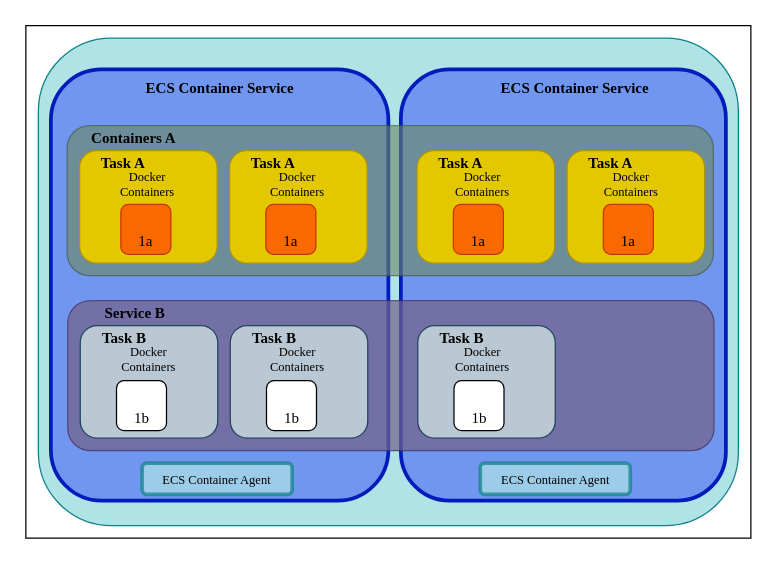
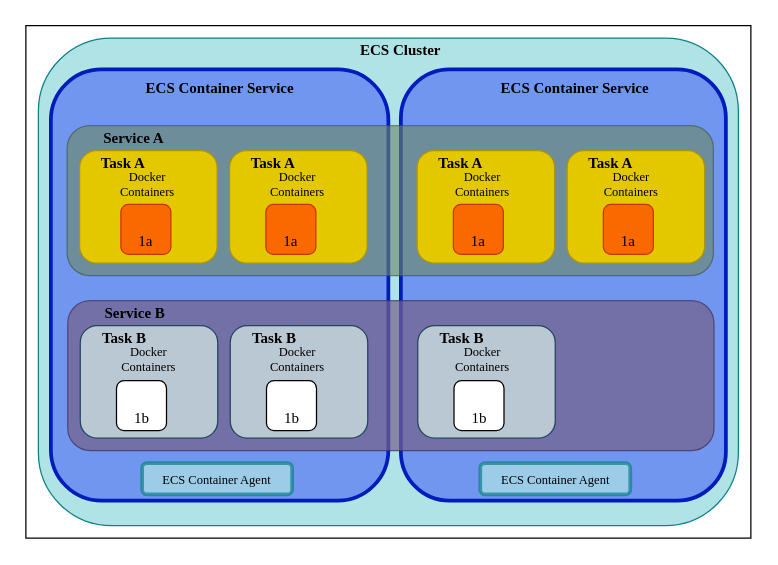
+ <mxCell id="49" value="ECS Cluster" style="text;html=1;strokeColor=none;fillColor=none;align=center;verticalAlign=middle;whiteSpace=wrap;rounded=0;fontFamily=Verdana;fontStyle=1" vertex="1" parent="1"><mxGeometry x="278.25" y="30" width="83.5" height="20" as="geometry" /></mxCell>
- <mxCell id="20" value="Containers A" style="text;html=1;strokeColor=none;fillColor=none;align=center;verticalAlign=middle;whiteSpace=wrap;rounded=0;fontFamily=Verdana;fontStyle=1" vertex="1" parent="1"><mxGeometry x="30" y="100" width="153" height="20" as="geometry" /></mxCell>
+ <mxCell id="20" value="Service A" style="text;html=1;strokeColor=none;fillColor=none;align=center;verticalAlign=middle;whiteSpace=wrap;rounded=0;fontFamily=Verdana;fontStyle=1" vertex="1" parent="1"><mxGeometry x="30" y="100" width="153" height="20" as="geometry" /></mxCell>
